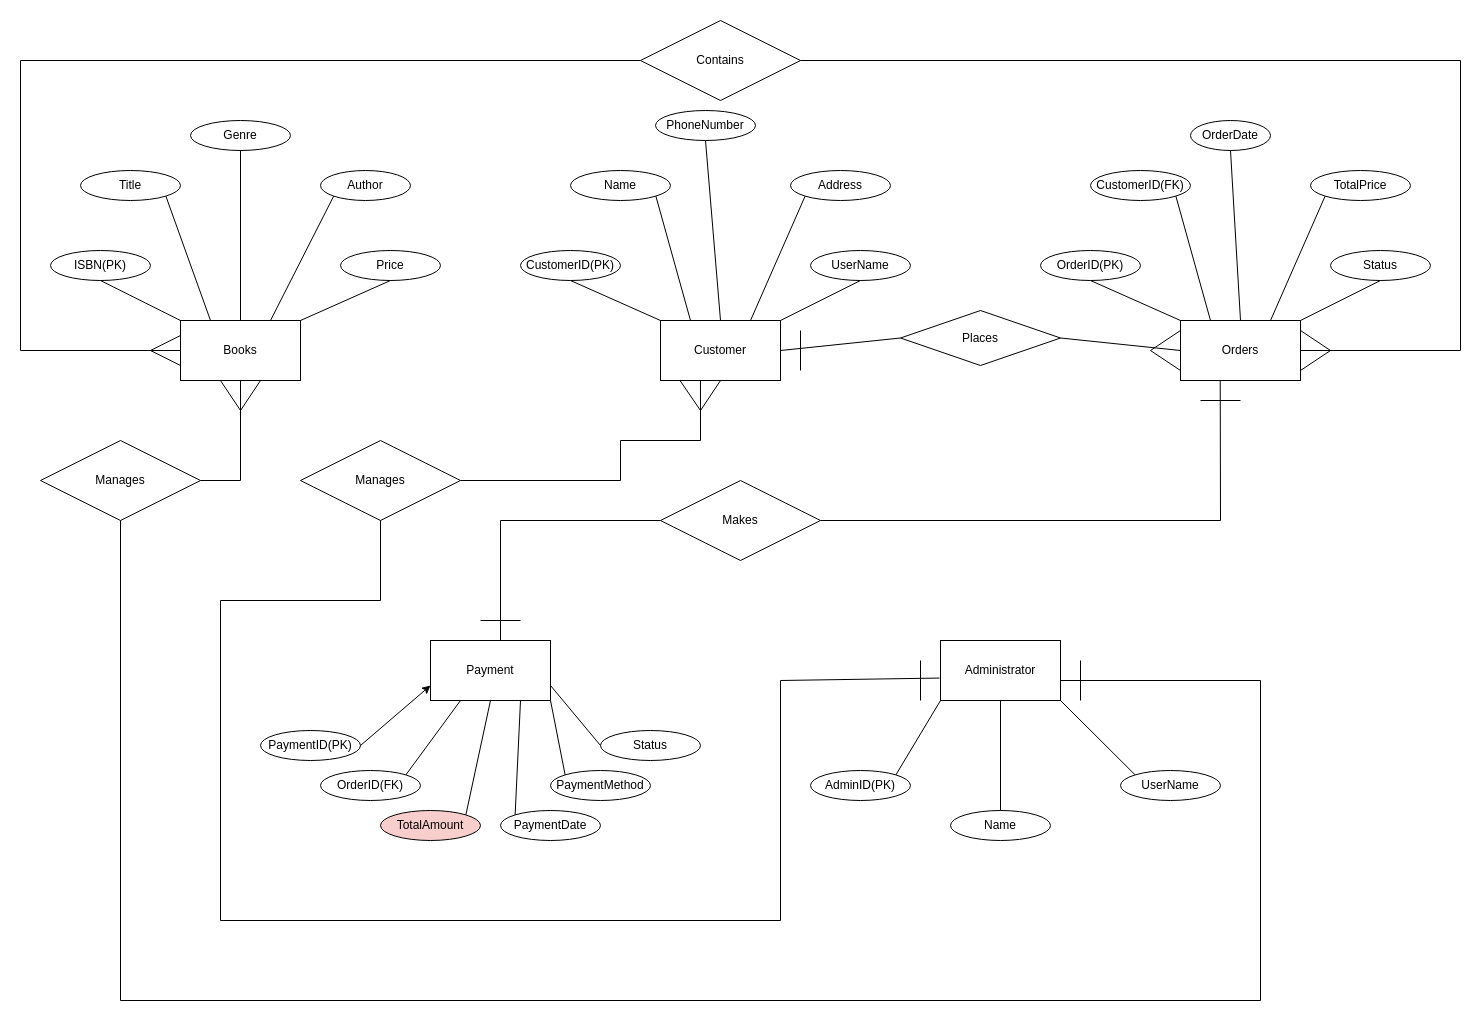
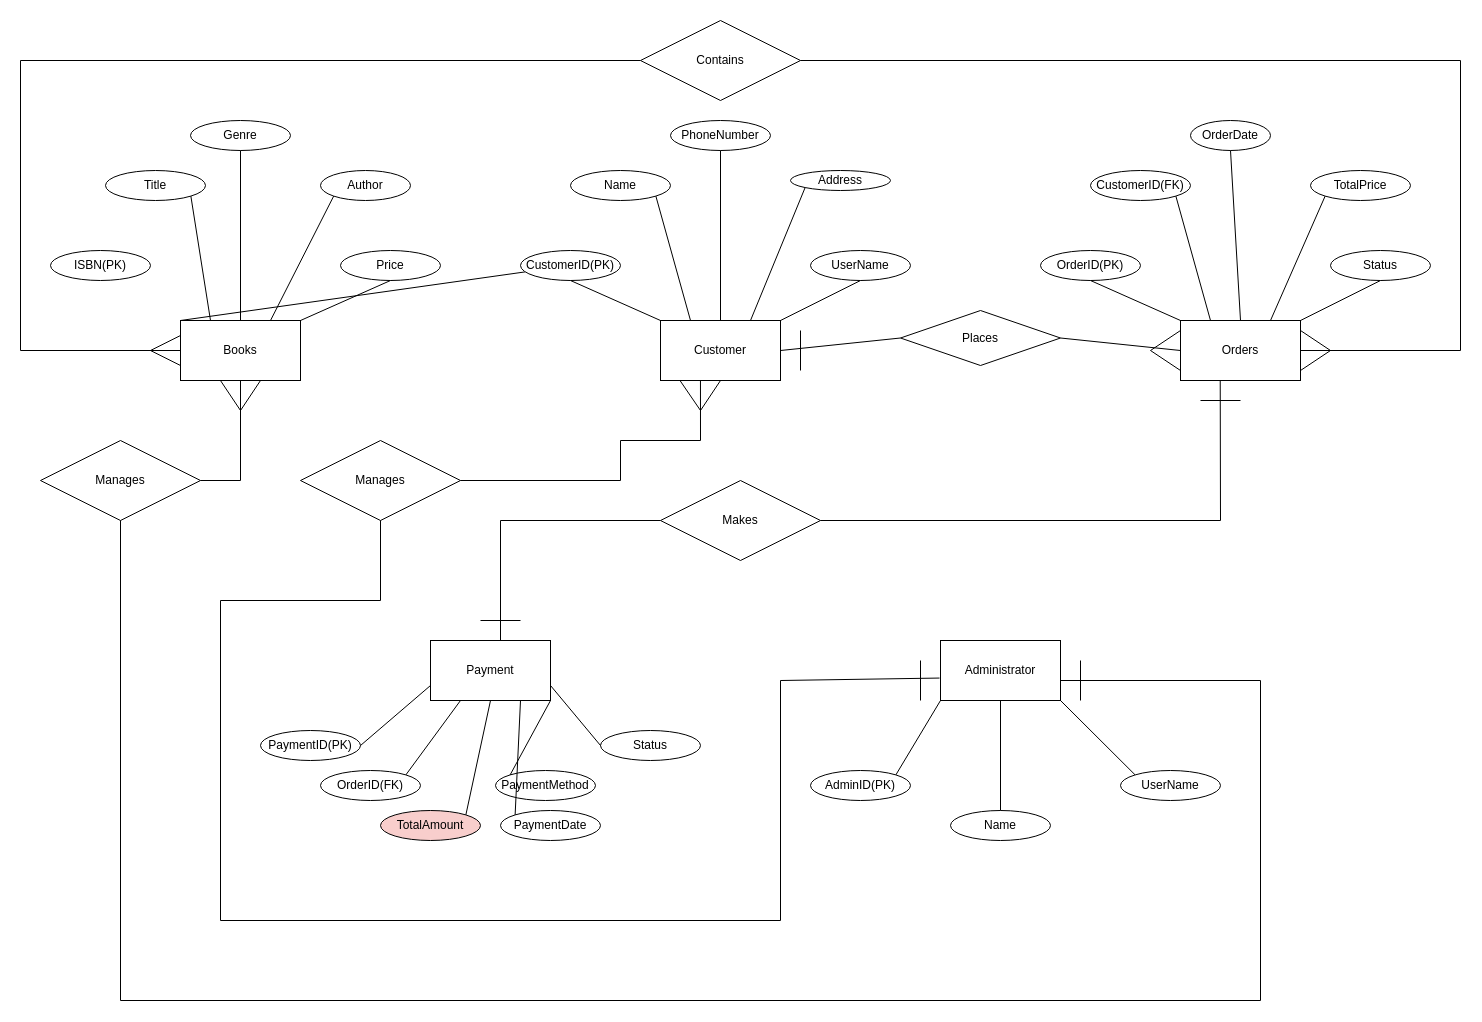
- <mxCell id="17" value="PhoneNumber" style="ellipse;whiteSpace=wrap;html=1;" parent="1" vertex="1"><mxGeometry x="655" y="110" width="100" height="30" as="geometry" /></mxCell>
+ <mxCell id="17" value="PhoneNumber" style="ellipse;whiteSpace=wrap;html=1;" parent="1" vertex="1"><mxGeometry x="670" y="120" width="100" height="30" as="geometry" /></mxCell>
- <mxCell id="6" value="Title" style="ellipse;whiteSpace=wrap;html=1;" parent="1" vertex="1"><mxGeometry x="80" y="170" width="100" height="30" as="geometry" /></mxCell>
+ <mxCell id="6" value="Title" style="ellipse;whiteSpace=wrap;html=1;" parent="1" vertex="1"><mxGeometry x="105" y="170" width="100" height="30" as="geometry" /></mxCell>
- <mxCell id="18" value="Address" style="ellipse;whiteSpace=wrap;html=1;" parent="1" vertex="1"><mxGeometry x="790" y="170" width="100" height="30" as="geometry" /></mxCell>
+ <mxCell id="18" value="Address" style="ellipse;whiteSpace=wrap;html=1;" parent="1" vertex="1"><mxGeometry x="790" y="170" width="100" height="20" as="geometry" /></mxCell>
- <mxCell id="14" value="" style="endArrow=none;html=1;rounded=0;entryX=0.5;entryY=1;entryDx=0;entryDy=0;exitX=0;exitY=0;exitDx=0;exitDy=0;" parent="1" source="2" target="5" edge="1"><mxGeometry width="50" height="50" relative="1" as="geometry"><mxPoint x="320" y="370" as="sourcePoint" /><mxPoint x="370" y="320" as="targetPoint" /></mxGeometry></mxCell>
+ <mxCell id="14" value="" style="endArrow=none;html=1;rounded=0;exitX=0;exitY=0;exitDx=0;exitDy=0;" parent="1" source="2" target="15" edge="1"><mxGeometry width="50" height="50" relative="1" as="geometry"><mxPoint x="320" y="370" as="sourcePoint" /><mxPoint x="370" y="320" as="targetPoint" /></mxGeometry></mxCell>
- <mxCell id="47" value="" style="endArrow=classic;html=1;rounded=0;entryX=0;entryY=0.75;entryDx=0;entryDy=0;exitX=1;exitY=0.5;exitDx=0;exitDy=0;" parent="1" source="36" target="4" edge="1"><mxGeometry width="50" height="50" relative="1" as="geometry"><mxPoint x="350" y="700" as="sourcePoint" /><mxPoint x="400" y="650" as="targetPoint" /></mxGeometry></mxCell>
+ <mxCell id="47" value="" style="endArrow=none;html=1;rounded=0;entryX=0;entryY=0.75;entryDx=0;entryDy=0;exitX=1;exitY=0.5;exitDx=0;exitDy=0;" parent="1" source="36" target="4" edge="1"><mxGeometry width="50" height="50" relative="1" as="geometry"><mxPoint x="350" y="700" as="sourcePoint" /><mxPoint x="400" y="650" as="targetPoint" /></mxGeometry></mxCell>
- <mxCell id="40" value="PaymentMethod" style="ellipse;whiteSpace=wrap;html=1;" parent="1" vertex="1"><mxGeometry x="550" y="770" width="100" height="30" as="geometry" /></mxCell>
+ <mxCell id="40" value="PaymentMethod" style="ellipse;whiteSpace=wrap;html=1;" parent="1" vertex="1"><mxGeometry x="495" y="770" width="100" height="30" as="geometry" /></mxCell>
